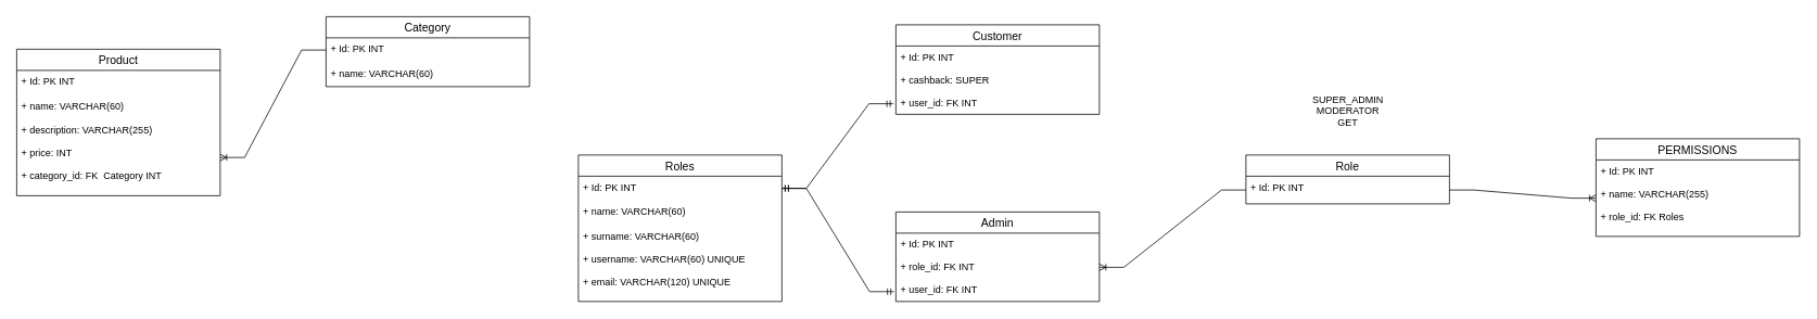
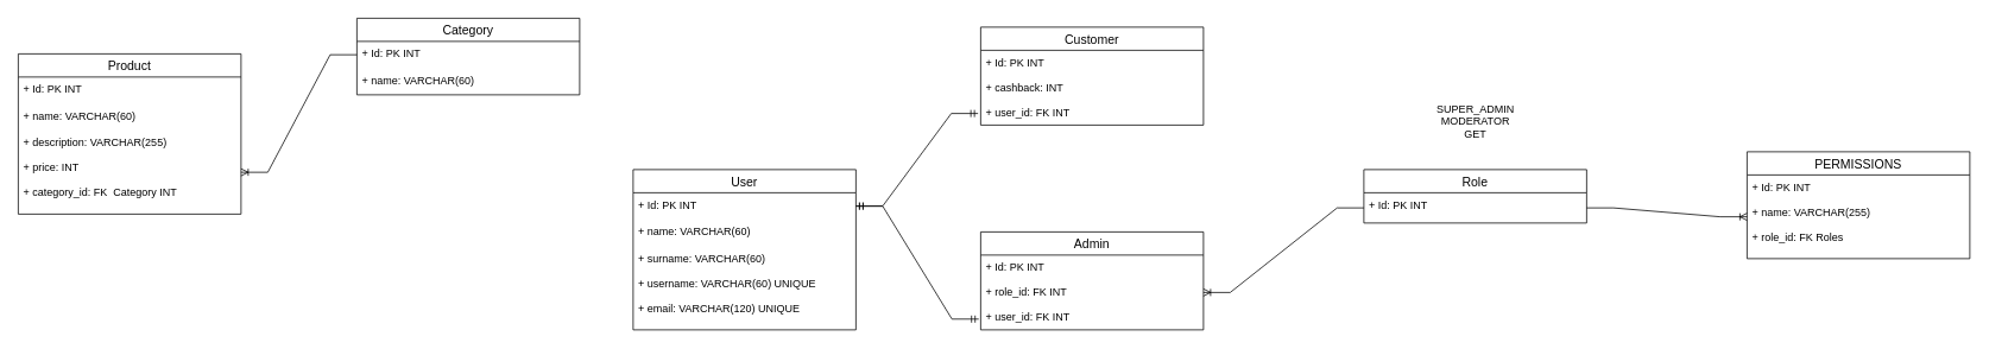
- <mxCell id="15" value="+ Id: PK INT&#10; &#10;+ cashback: SUPER&#10;&#10;+ user_id: FK INT" style="text;strokeColor=none;fillColor=none;spacingLeft=4;spacingRight=4;overflow=hidden;rotatable=0;points=[[0,0.5],[1,0.5]];portConstraint=eastwest;fontSize=12;" vertex="1" parent="14"><mxGeometry y="26" width="250" height="84" as="geometry" /></mxCell>
+ <mxCell id="15" value="+ Id: PK INT&#10; &#10;+ cashback: INT&#10;&#10;+ user_id: FK INT" style="text;strokeColor=none;fillColor=none;spacingLeft=4;spacingRight=4;overflow=hidden;rotatable=0;points=[[0,0.5],[1,0.5]];portConstraint=eastwest;fontSize=12;" vertex="1" parent="14"><mxGeometry y="26" width="250" height="84" as="geometry" /></mxCell>
- <mxCell id="10" value="Roles" style="swimlane;fontStyle=0;childLayout=stackLayout;horizontal=1;startSize=26;horizontalStack=0;resizeParent=1;resizeParentMax=0;resizeLast=0;collapsible=1;marginBottom=0;align=center;fontSize=14;" vertex="1" parent="1"><mxGeometry x="710" y="190" width="250" height="180" as="geometry" /></mxCell>
+ <mxCell id="10" value="User" style="swimlane;fontStyle=0;childLayout=stackLayout;horizontal=1;startSize=26;horizontalStack=0;resizeParent=1;resizeParentMax=0;resizeLast=0;collapsible=1;marginBottom=0;align=center;fontSize=14;" vertex="1" parent="1"><mxGeometry x="710" y="190" width="250" height="180" as="geometry" /></mxCell>
